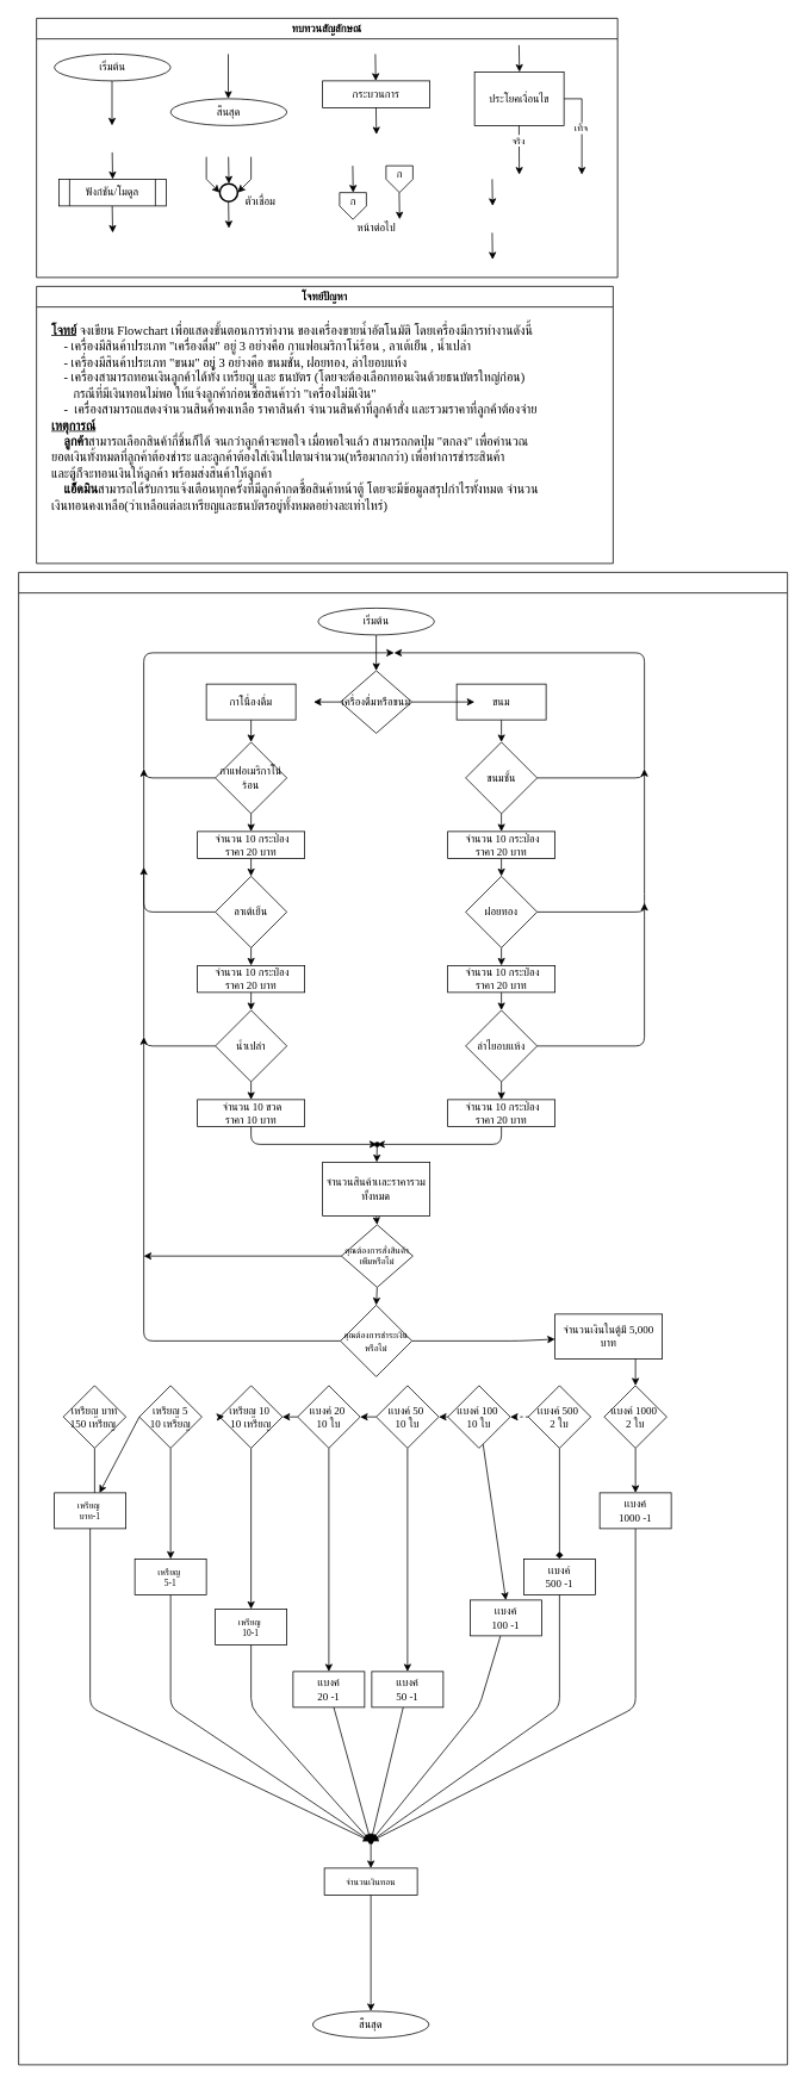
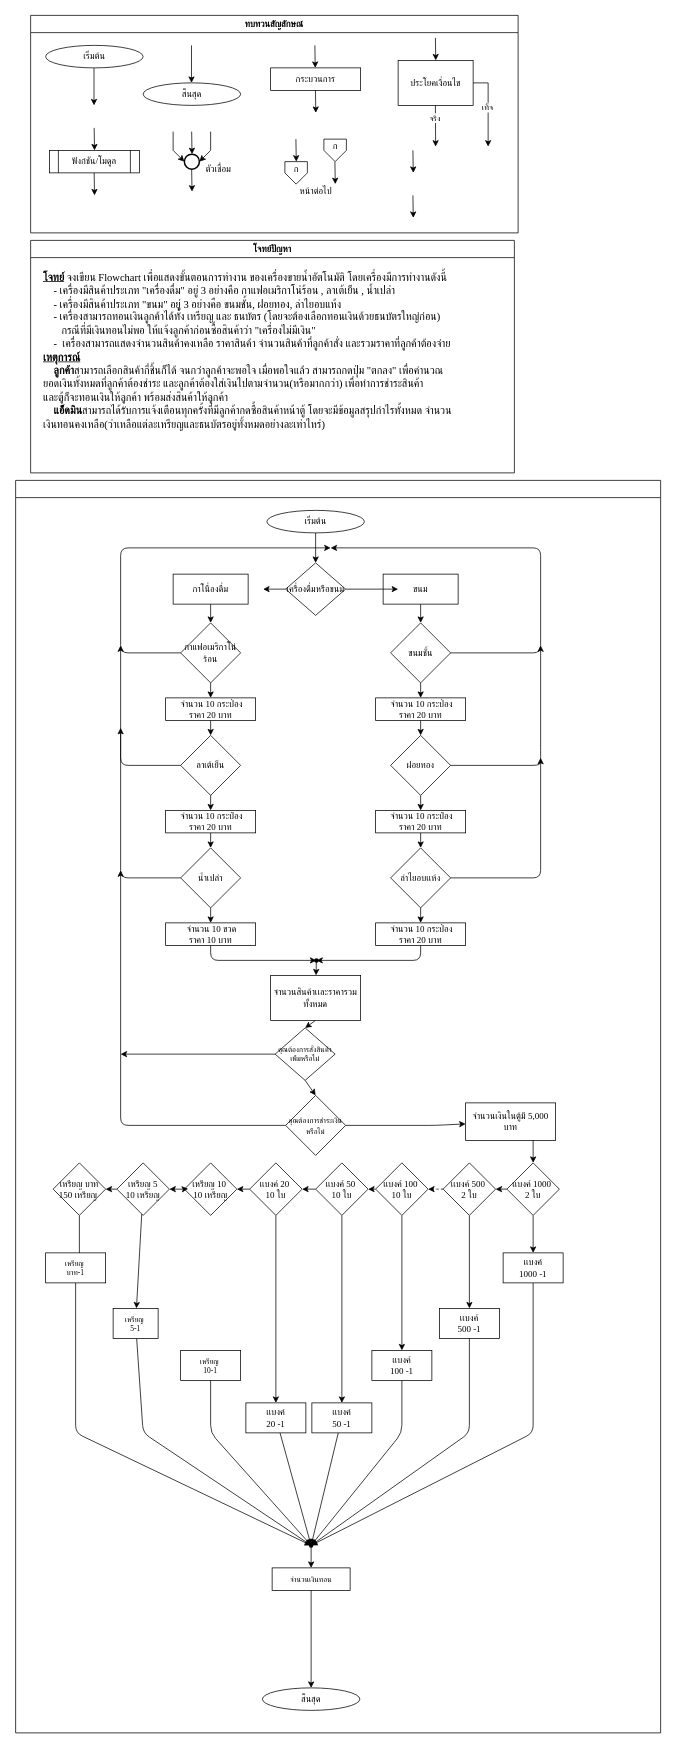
- <mxCell id="119" value="&lt;font style=&quot;font-size: 10px;&quot;&gt;คุณต้องการสั่งสินค้าเพิ่มหรือไม่&lt;/font&gt;" style="rhombus;whiteSpace=wrap;html=1;fontFamily=Sarabun;fontSource=https%3A%2F%2Ffonts.googleapis.com%2Fcss%3Ffamily%3DSarabun;fontSize=10;" vertex="1" parent="34"><mxGeometry x="361" y="730" width="80" height="70" as="geometry" /></mxCell>
+ <mxCell id="119" value="&lt;font style=&quot;font-size: 10px;&quot;&gt;คุณต้องการสั่งสินค้าเพิ่มหรือไม่&lt;/font&gt;" style="rhombus;whiteSpace=wrap;html=1;fontFamily=Sarabun;fontSource=https%3A%2F%2Ffonts.googleapis.com%2Fcss%3Ffamily%3DSarabun;fontSize=10;" vertex="1" parent="34"><mxGeometry x="346" y="730" width="80" height="70" as="geometry" /></mxCell>
+ <mxCell id="77" style="edgeStyle=none;html=1;exitX=0;exitY=0.5;exitDx=0;exitDy=0;entryX=1;entryY=0.5;entryDx=0;entryDy=0;fontFamily=Sarabun;fontSource=https%3A%2F%2Ffonts.googleapis.com%2Fcss%3Ffamily%3DSarabun;fontSize=10;" edge="1" parent="34" source="78" target="81"><mxGeometry relative="1" as="geometry" /></mxCell>
- <mxCell id="94" style="edgeStyle=none;html=1;exitX=0;exitY=0.5;exitDx=0;exitDy=0;fontFamily=Sarabun;fontSource=https%3A%2F%2Ffonts.googleapis.com%2Fcss%3Ffamily%3DSarabun;fontSize=10;" edge="1" parent="34" source="95" target="101"><mxGeometry relative="1" as="geometry" /></mxCell>
+ <mxCell id="94" style="edgeStyle=none;html=1;exitX=0;exitY=0.5;exitDx=0;exitDy=0;entryX=1;entryY=0.5;entryDx=0;entryDy=0;fontFamily=Sarabun;fontSource=https%3A%2F%2Ffonts.googleapis.com%2Fcss%3Ffamily%3DSarabun;fontSize=10;" edge="1" parent="34" source="95" target="97"><mxGeometry relative="1" as="geometry" /></mxCell>
- <mxCell id="91" style="edgeStyle=none;html=1;entryX=0.5;entryY=0;entryDx=0;entryDy=0;fontFamily=Sarabun;fontSource=https%3A%2F%2Ffonts.googleapis.com%2Fcss%3Ffamily%3DSarabun;fontSize=10;" edge="1" parent="34" source="92" target="105"><mxGeometry relative="1" as="geometry" /></mxCell>
+ <mxCell id="91" style="edgeStyle=none;html=1;fontFamily=Sarabun;fontSource=https%3A%2F%2Ffonts.googleapis.com%2Fcss%3Ffamily%3DSarabun;fontSize=10;" edge="1" parent="34" source="92" target="95"><mxGeometry relative="1" as="geometry" /></mxCell>
- <mxCell id="79" style="edgeStyle=none;html=1;entryX=0.5;entryY=0;entryDx=0;entryDy=0;fontFamily=Sarabun;fontSource=https%3A%2F%2Ffonts.googleapis.com%2Fcss%3Ffamily%3DSarabun;fontSize=10;endArrow=diamond;" edge="1" parent="34" source="81" target="109"><mxGeometry relative="1" as="geometry" /></mxCell>
+ <mxCell id="79" style="edgeStyle=none;html=1;entryX=0.5;entryY=0;entryDx=0;entryDy=0;fontFamily=Sarabun;fontSource=https%3A%2F%2Ffonts.googleapis.com%2Fcss%3Ffamily%3DSarabun;fontSize=10;" edge="1" parent="34" source="81" target="109"><mxGeometry relative="1" as="geometry" /></mxCell>
- <mxCell id="103" value="เหรียญ&amp;nbsp;&lt;br&gt;5-1" style="rounded=0;whiteSpace=wrap;html=1;fontFamily=Sarabun;fontSource=https%3A%2F%2Ffonts.googleapis.com%2Fcss%3Ffamily%3DSarabun;fontSize=10;" vertex="1" parent="34"><mxGeometry x="130" y="1104" width="80" height="40" as="geometry" /></mxCell>
+ <mxCell id="103" value="เหรียญ&amp;nbsp;&lt;br&gt;5-1" style="rounded=0;whiteSpace=wrap;html=1;fontFamily=Sarabun;fontSource=https%3A%2F%2Ffonts.googleapis.com%2Fcss%3Ffamily%3DSarabun;fontSize=10;" vertex="1" parent="34"><mxGeometry x="130" y="1104" width="60" height="40" as="geometry" /></mxCell>
- <mxCell id="111" value="&lt;span style=&quot;font-size: 12px;&quot;&gt;เเบงค์&lt;/span&gt;&lt;br style=&quot;font-size: 12px;&quot;&gt;&lt;span style=&quot;font-size: 12px;&quot;&gt;100 -1&lt;/span&gt;" style="rounded=0;whiteSpace=wrap;html=1;fontFamily=Sarabun;fontSource=https%3A%2F%2Ffonts.googleapis.com%2Fcss%3Ffamily%3DSarabun;fontSize=10;" vertex="1" parent="34"><mxGeometry x="505" y="1150" width="80" height="40" as="geometry" /></mxCell>
+ <mxCell id="111" value="&lt;span style=&quot;font-size: 12px;&quot;&gt;เเบงค์&lt;/span&gt;&lt;br style=&quot;font-size: 12px;&quot;&gt;&lt;span style=&quot;font-size: 12px;&quot;&gt;100 -1&lt;/span&gt;" style="rounded=0;whiteSpace=wrap;html=1;fontFamily=Sarabun;fontSource=https%3A%2F%2Ffonts.googleapis.com%2Fcss%3Ffamily%3DSarabun;fontSize=10;" vertex="1" parent="34"><mxGeometry x="475" y="1160" width="80" height="40" as="geometry" /></mxCell>
